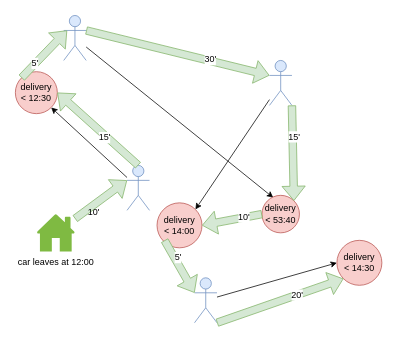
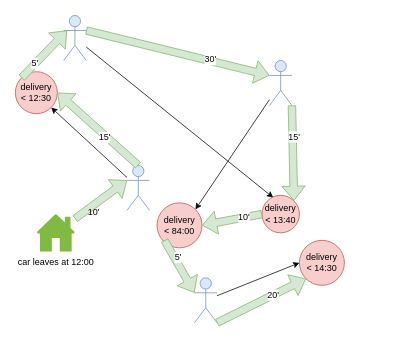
- <mxCell id="10" value="&lt;div&gt;delivery&lt;/div&gt;&lt;div&gt;&amp;lt; 53:40&lt;br&gt;&lt;/div&gt;" style="ellipse;whiteSpace=wrap;html=1;aspect=fixed;fillColor=#f8cecc;strokeColor=#b85450;" vertex="1" parent="1"><mxGeometry x="349" y="260" width="50" height="50" as="geometry" /></mxCell>
+ <mxCell id="10" value="&lt;div&gt;delivery&lt;/div&gt;&lt;div&gt;&amp;lt; 13:40&lt;br&gt;&lt;/div&gt;" style="ellipse;whiteSpace=wrap;html=1;aspect=fixed;fillColor=#f8cecc;strokeColor=#b85450;" vertex="1" parent="1"><mxGeometry x="349" y="260" width="50" height="50" as="geometry" /></mxCell>
- <mxCell id="4" value="&lt;div&gt;delivery&lt;/div&gt;&lt;div&gt;&amp;lt; 14:00&lt;br&gt;&lt;/div&gt;" style="ellipse;whiteSpace=wrap;html=1;aspect=fixed;fillColor=#f8cecc;strokeColor=#b85450;" vertex="1" parent="1"><mxGeometry x="209" y="270" width="60" height="60" as="geometry" /></mxCell>
+ <mxCell id="4" value="&lt;div&gt;delivery&lt;/div&gt;&lt;div&gt;&amp;lt; 84:00&lt;br&gt;&lt;/div&gt;" style="ellipse;whiteSpace=wrap;html=1;aspect=fixed;fillColor=#f8cecc;strokeColor=#b85450;" vertex="1" parent="1"><mxGeometry x="209" y="270" width="60" height="60" as="geometry" /></mxCell>
- <mxCell id="7" value="&lt;div&gt;delivery&lt;/div&gt;&lt;div&gt;&amp;lt; 14:30&lt;/div&gt;" style="ellipse;whiteSpace=wrap;html=1;aspect=fixed;fillColor=#f8cecc;strokeColor=#b85450;" vertex="1" parent="1"><mxGeometry x="449" y="320" width="60" height="60" as="geometry" /></mxCell>
+ <mxCell id="7" value="&lt;div&gt;delivery&lt;/div&gt;&lt;div&gt;&amp;lt; 14:30&lt;/div&gt;" style="ellipse;whiteSpace=wrap;html=1;aspect=fixed;fillColor=#f8cecc;strokeColor=#b85450;" vertex="1" parent="1"><mxGeometry x="399" y="320" width="60" height="60" as="geometry" /></mxCell>
